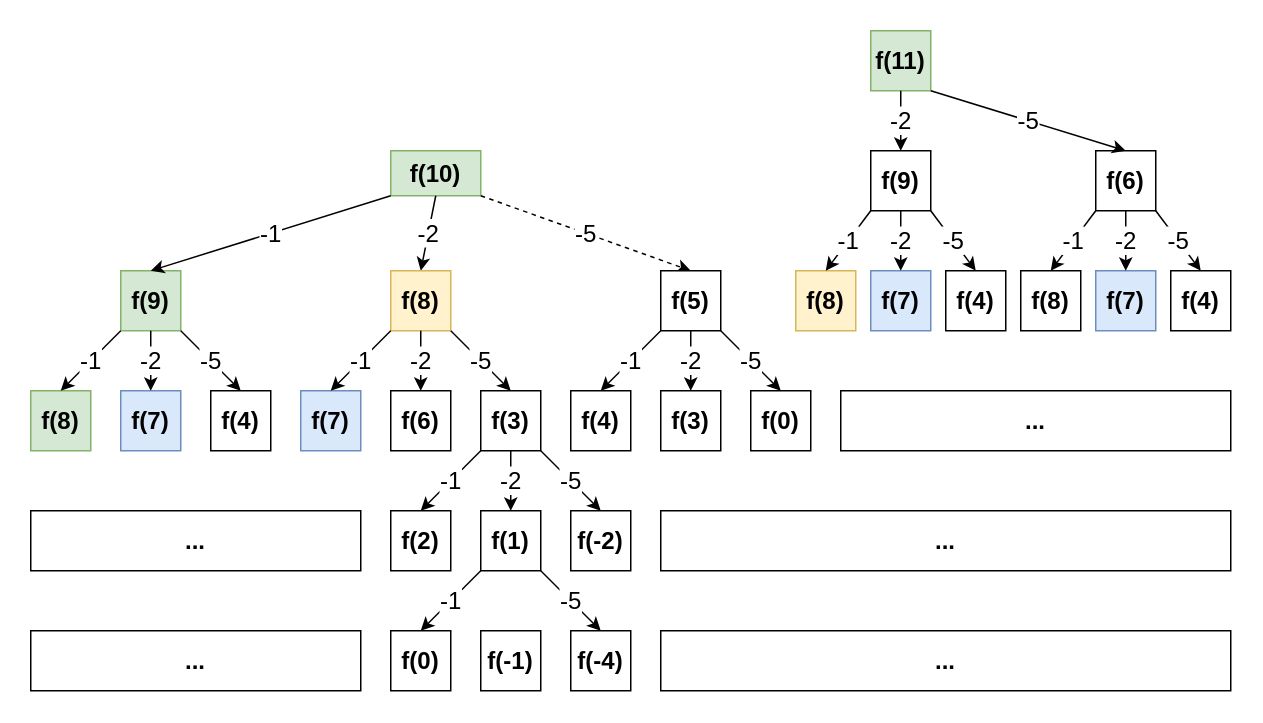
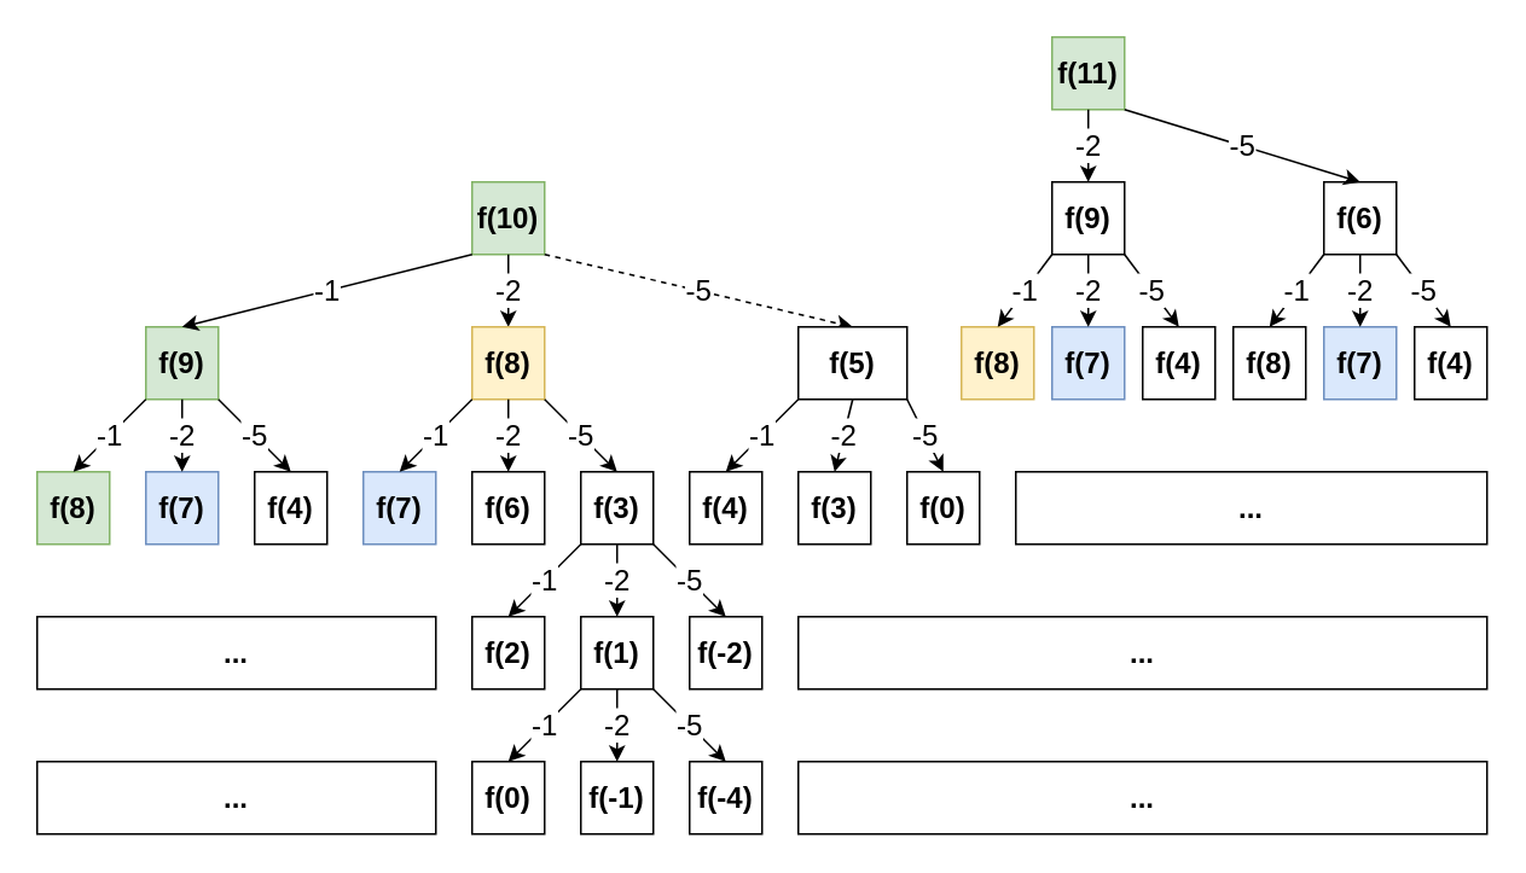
- <mxCell id="3" value="&lt;b&gt;&lt;font style=&quot;font-size: 16px;&quot;&gt;f(10)&lt;/font&gt;&lt;/b&gt;" style="rounded=0;whiteSpace=wrap;html=1;fillColor=#d5e8d4;strokeColor=#82b366;" parent="1" vertex="1"><mxGeometry x="260" y="100" width="60" height="30" as="geometry" /></mxCell>
+ <mxCell id="3" value="&lt;b&gt;&lt;font style=&quot;font-size: 16px;&quot;&gt;f(10)&lt;/font&gt;&lt;/b&gt;" style="rounded=0;whiteSpace=wrap;html=1;fillColor=#d5e8d4;strokeColor=#82b366;" parent="1" vertex="1"><mxGeometry x="260" y="100" width="40" height="40" as="geometry" /></mxCell>
- <mxCell id="36" value="&lt;b&gt;&lt;font style=&quot;font-size: 16px;&quot;&gt;f(5)&lt;/font&gt;&lt;/b&gt;" style="rounded=0;whiteSpace=wrap;html=1;" parent="1" vertex="1"><mxGeometry x="440" y="180" width="40" height="40" as="geometry" /></mxCell>
+ <mxCell id="36" value="&lt;b&gt;&lt;font style=&quot;font-size: 16px;&quot;&gt;f(5)&lt;/font&gt;&lt;/b&gt;" style="rounded=0;whiteSpace=wrap;html=1;" parent="1" vertex="1"><mxGeometry x="440" y="180" width="60" height="40" as="geometry" /></mxCell>
+ <mxCell id="53" value="-2" style="endArrow=classic;html=1;rounded=0;fontSize=16;entryX=0.5;entryY=0;entryDx=0;entryDy=0;exitX=0.5;exitY=1;exitDx=0;exitDy=0;" parent="1" source="49" target="51" edge="1"><mxGeometry width="50" height="50" relative="1" as="geometry"><mxPoint x="340" y="420" as="sourcePoint" /><mxPoint x="110" y="470" as="targetPoint" /></mxGeometry></mxCell>
